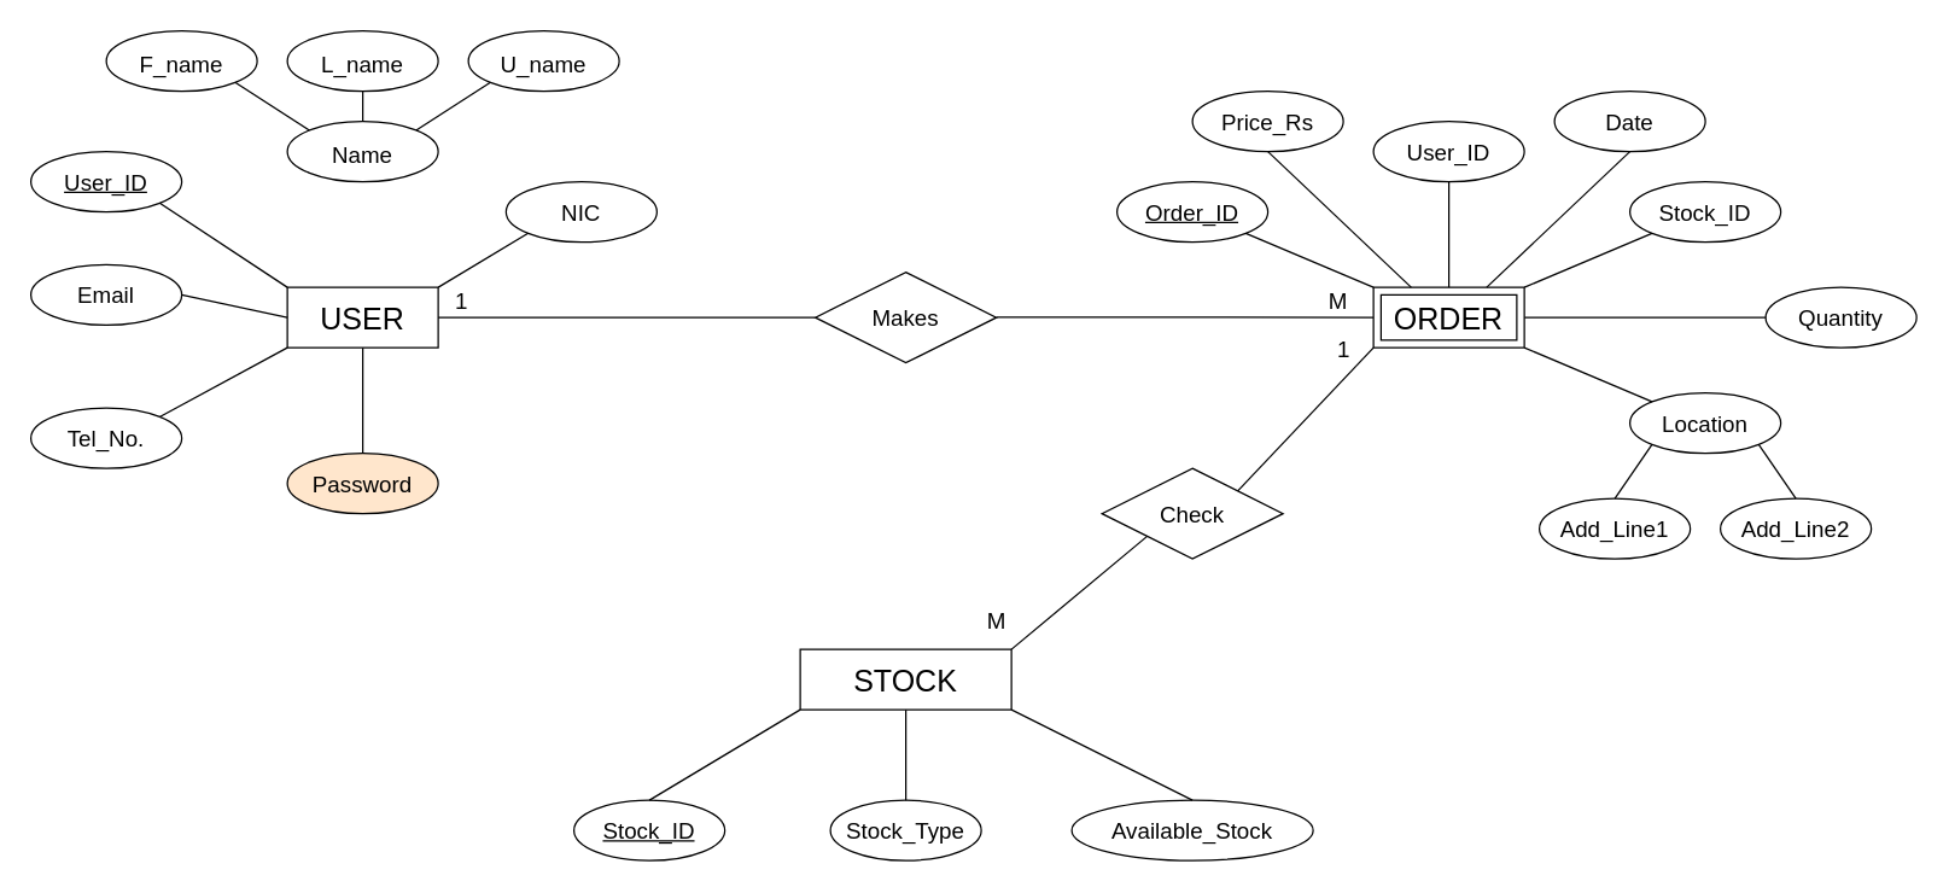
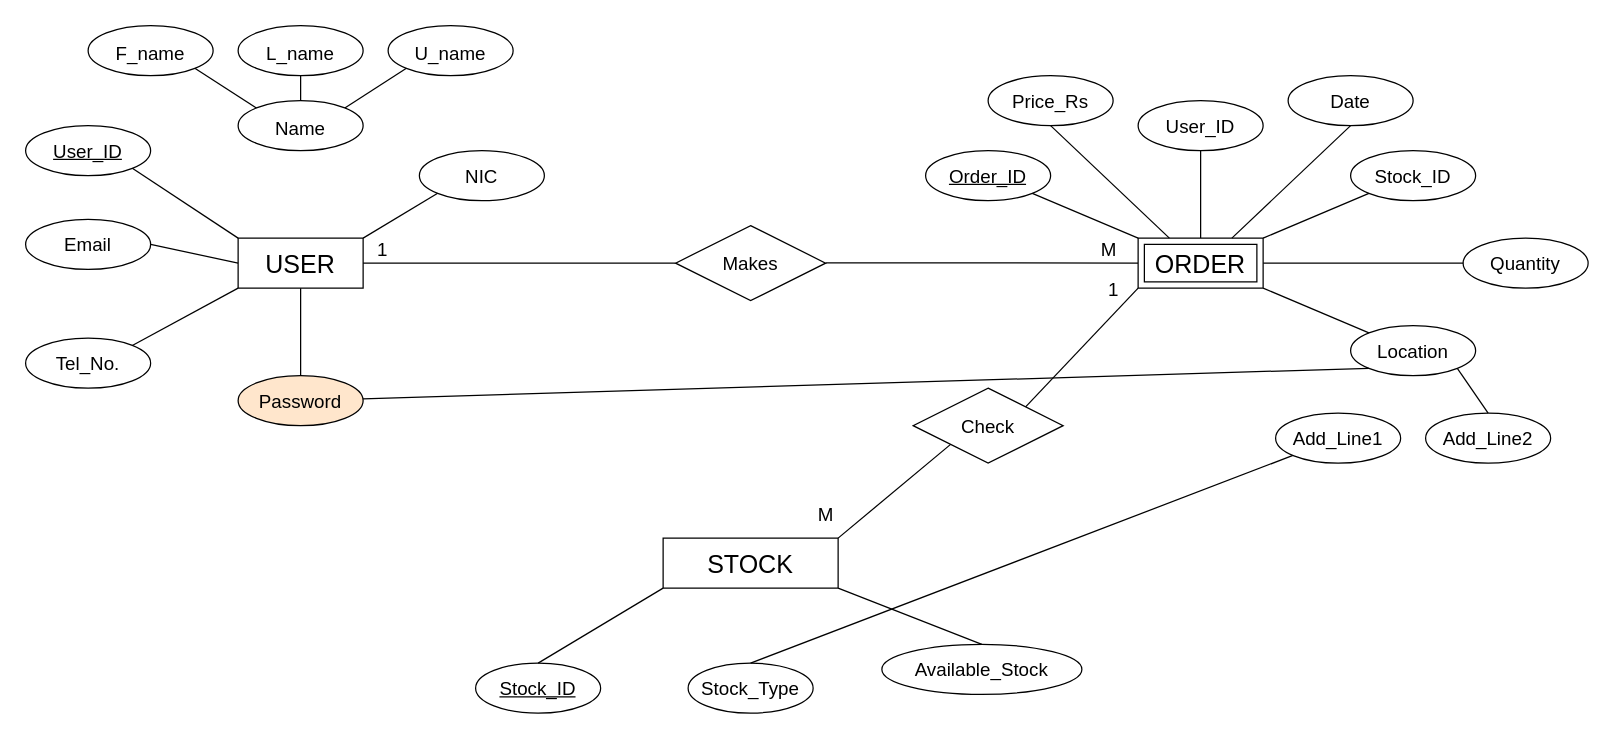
- <mxCell id="54" value="" style="endArrow=none;html=1;entryX=0.5;entryY=0;entryDx=0;entryDy=0;exitX=0;exitY=1;exitDx=0;exitDy=0;" edge="1" parent="1" source="27" target="50"><mxGeometry width="50" height="50" relative="1" as="geometry"><mxPoint x="950" y="220" as="sourcePoint" /><mxPoint x="1000" y="170" as="targetPoint" /></mxGeometry></mxCell>
+ <mxCell id="54" value="" style="endArrow=none;html=1;exitX=0;exitY=1;exitDx=0;exitDy=0;" edge="1" parent="1" source="27" target="46"><mxGeometry width="50" height="50" relative="1" as="geometry"><mxPoint x="950" y="220" as="sourcePoint" /><mxPoint x="1000" y="170" as="targetPoint" /></mxGeometry></mxCell>
- <mxCell id="39" value="" style="endArrow=none;html=1;rounded=0;fontSize=15;exitX=0.5;exitY=0;exitDx=0;exitDy=0;entryX=0.5;entryY=1;entryDx=0;entryDy=0;" parent="1" source="35" target="13" edge="1"><mxGeometry relative="1" as="geometry"><mxPoint x="560" y="350" as="sourcePoint" /><mxPoint x="720" y="350" as="targetPoint" /></mxGeometry></mxCell>
+ <mxCell id="39" value="" style="endArrow=none;html=1;rounded=0;fontSize=15;exitX=0.5;exitY=0;exitDx=0;exitDy=0;" parent="1" source="35" target="50" edge="1"><mxGeometry relative="1" as="geometry"><mxPoint x="560" y="350" as="sourcePoint" /><mxPoint x="720" y="350" as="targetPoint" /></mxGeometry></mxCell>
- <mxCell id="36" value="Available_Stock" style="ellipse;whiteSpace=wrap;html=1;align=center;fontSize=15;" parent="1" vertex="1"><mxGeometry x="710" y="530" width="160" height="40" as="geometry" /></mxCell>
+ <mxCell id="36" value="Available_Stock" style="ellipse;whiteSpace=wrap;html=1;align=center;fontSize=15;" parent="1" vertex="1"><mxGeometry x="705" y="515" width="160" height="40" as="geometry" /></mxCell>
